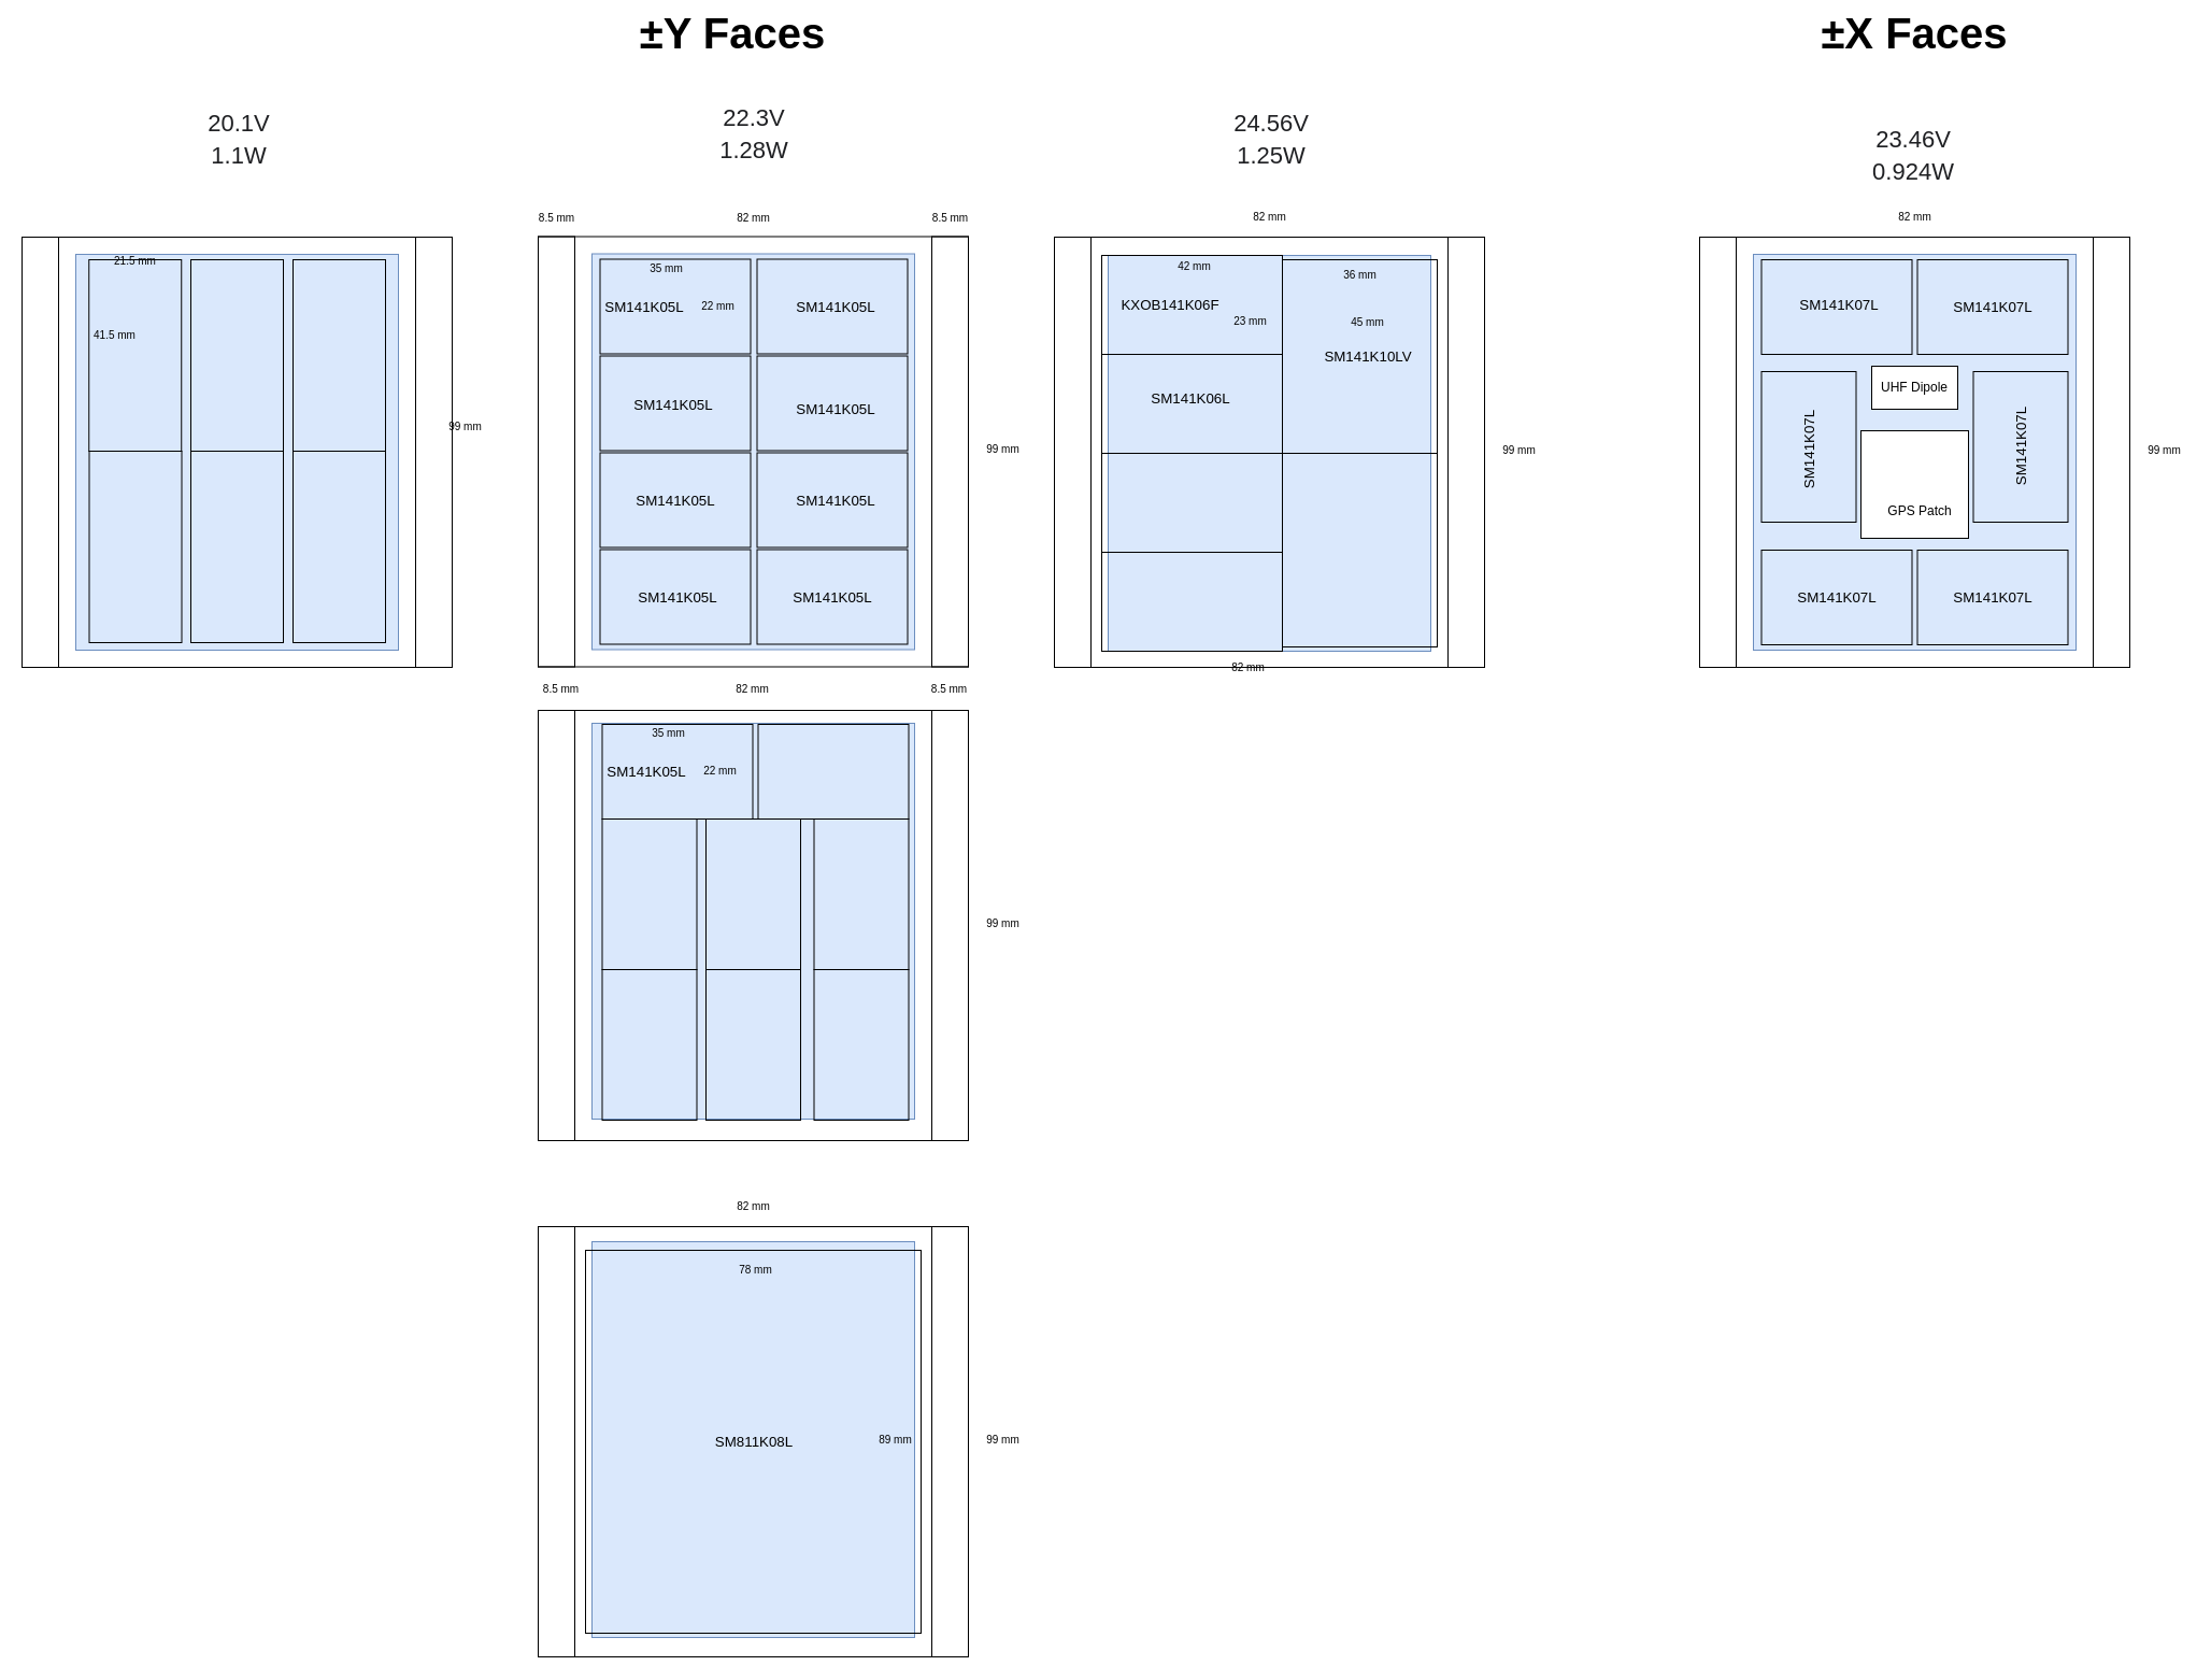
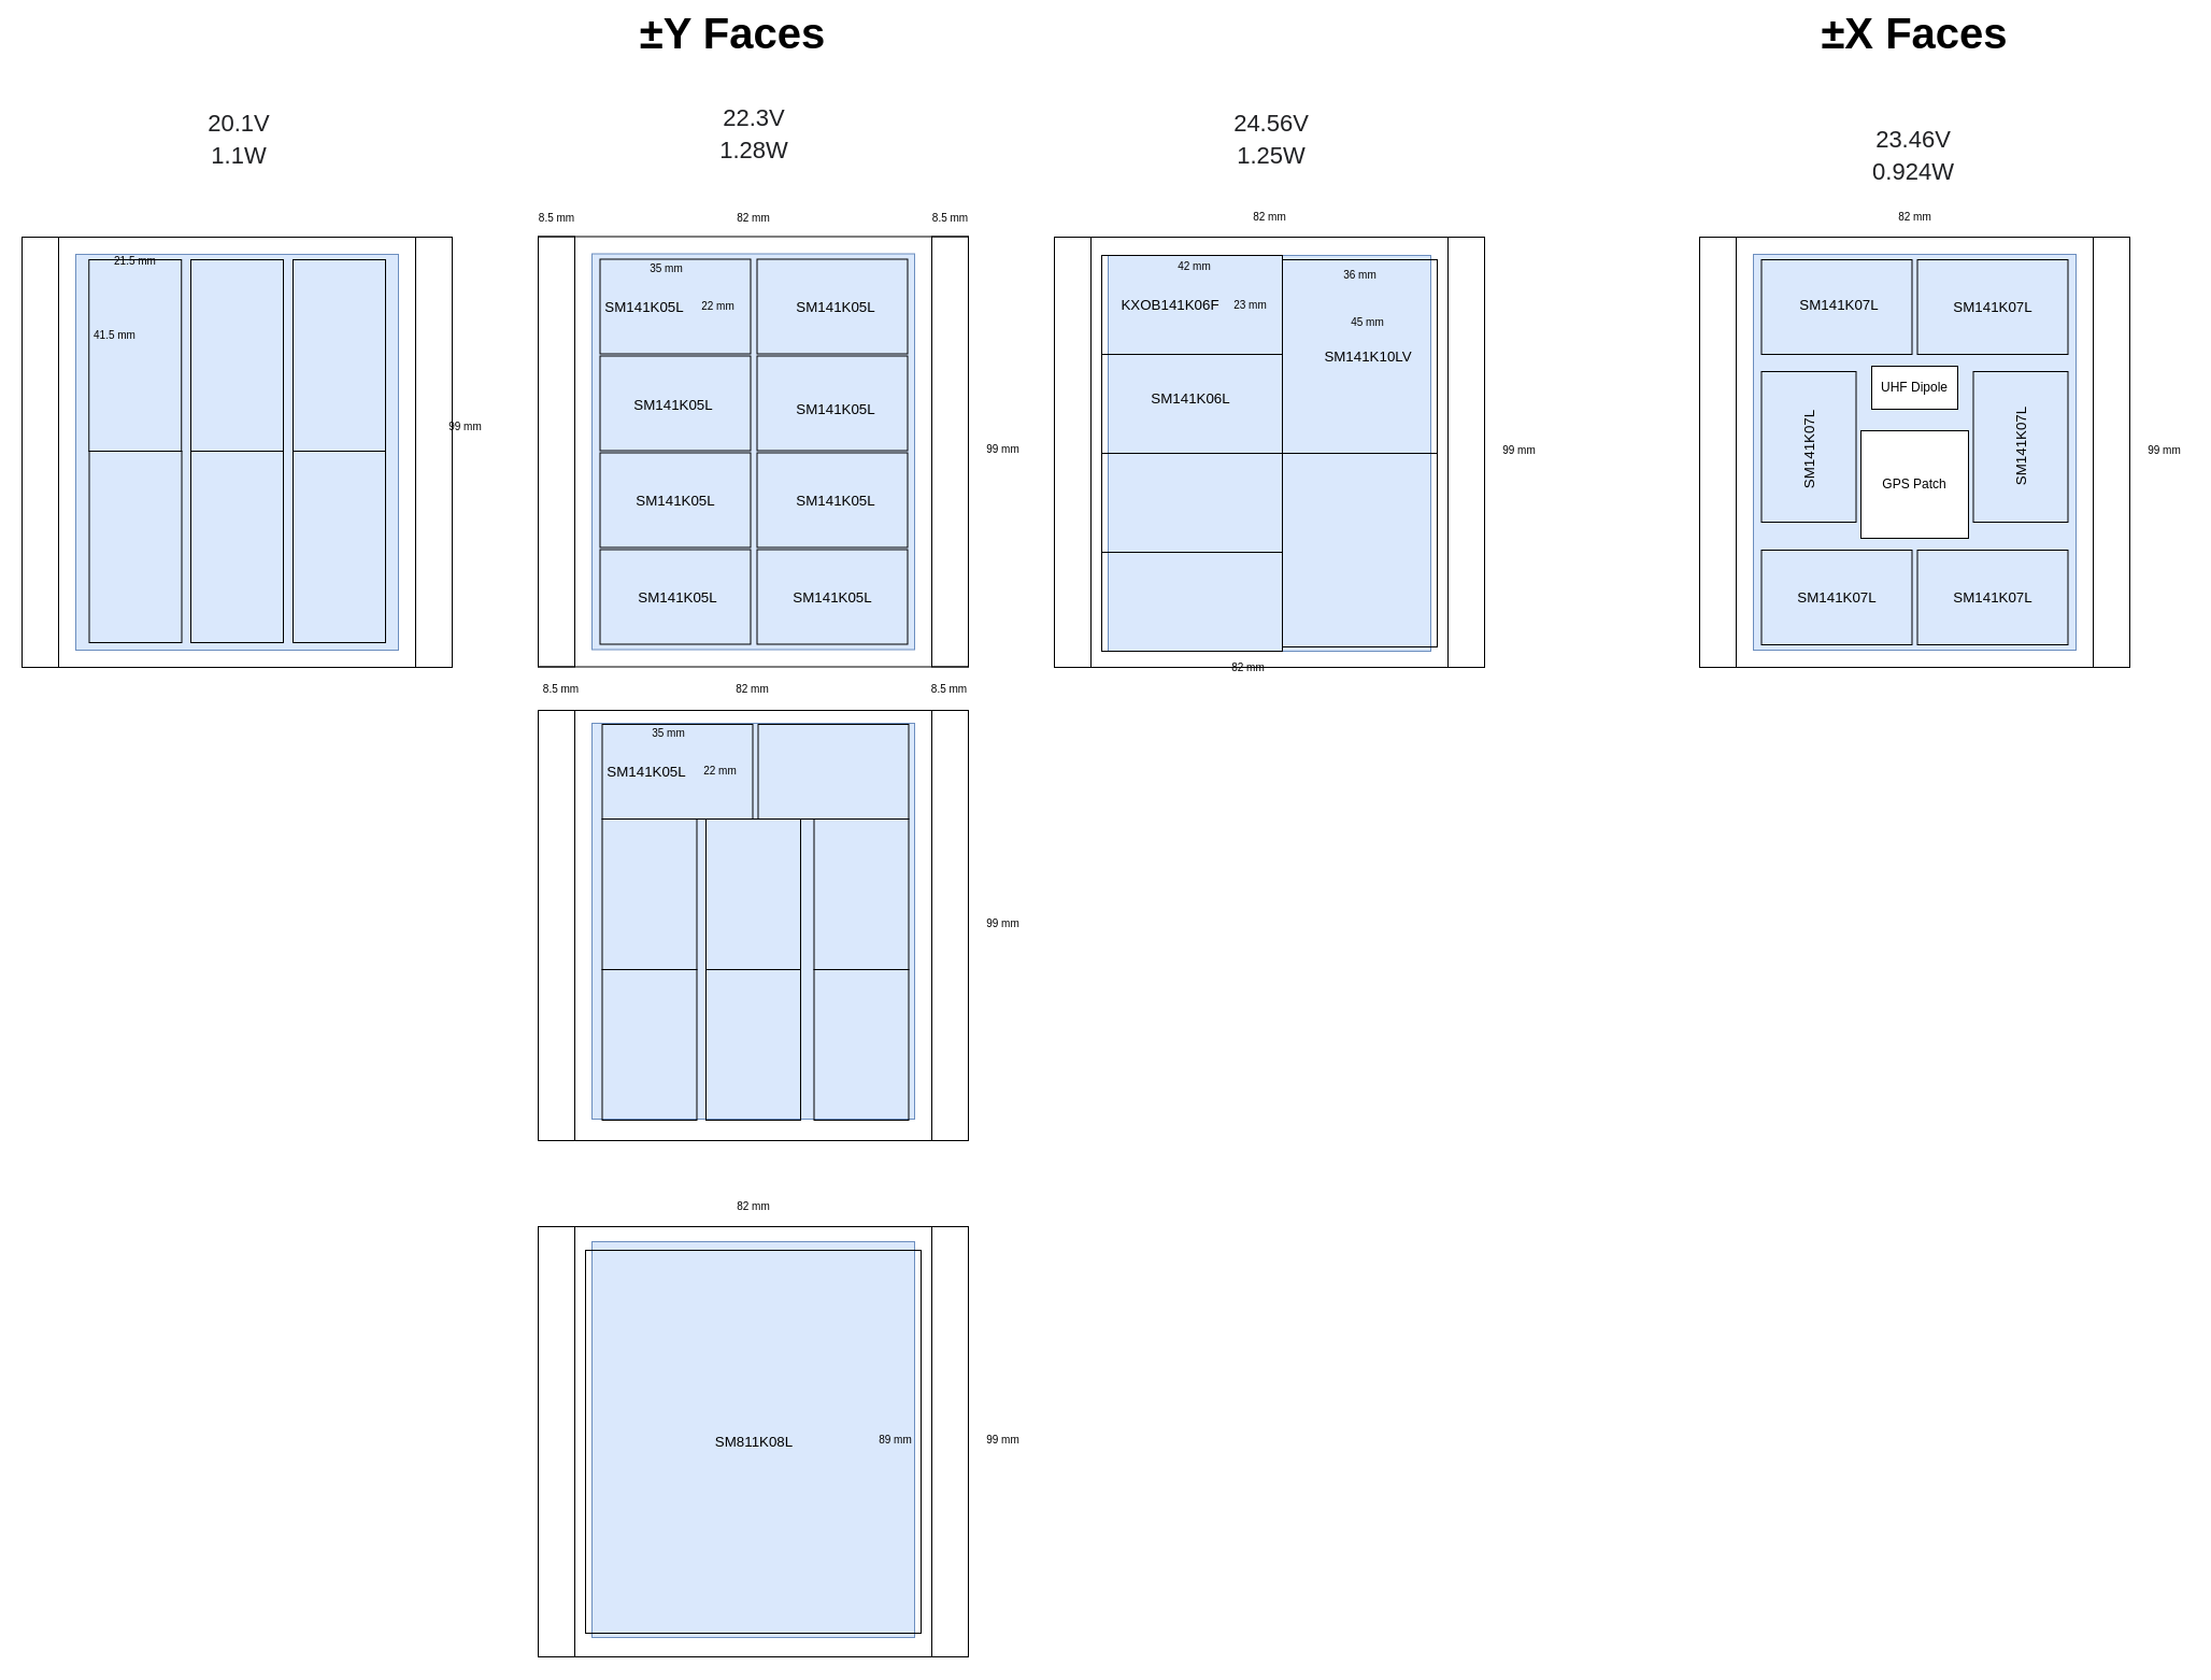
- <mxCell id="53" value="&lt;font style=&quot;font-size: 10px&quot;&gt;23 mm&lt;/font&gt;" style="text;html=1;strokeColor=none;fillColor=none;align=center;verticalAlign=middle;whiteSpace=wrap;rounded=0;fontSize=10;" parent="1" vertex="1"><mxGeometry x="1140.5" y="288" width="43" height="20" as="geometry" /></mxCell>
+ <mxCell id="53" value="&lt;font style=&quot;font-size: 10px&quot;&gt;23 mm&lt;/font&gt;" style="text;html=1;strokeColor=none;fillColor=none;align=center;verticalAlign=middle;whiteSpace=wrap;rounded=0;fontSize=10;" parent="1" vertex="1"><mxGeometry x="1140.5" y="273" width="43" height="20" as="geometry" /></mxCell>
- <mxCell id="106" value="GPS Patch" style="text;html=1;strokeColor=none;fillColor=none;align=center;verticalAlign=middle;whiteSpace=wrap;rounded=0;" parent="1" vertex="1"><mxGeometry x="1750" y="465" width="70" height="20" as="geometry" /></mxCell>
+ <mxCell id="106" value="GPS Patch" style="text;html=1;strokeColor=none;fillColor=none;align=center;verticalAlign=middle;whiteSpace=wrap;rounded=0;" parent="1" vertex="1"><mxGeometry x="1745" y="440" width="70" height="20" as="geometry" /></mxCell>
- <mxCell id="29" value="&lt;font style=&quot;font-size: 10px&quot;&gt;78 mm&lt;/font&gt;" style="text;html=1;strokeColor=none;fillColor=none;align=center;verticalAlign=middle;whiteSpace=wrap;rounded=0;fontSize=10;" parent="1" vertex="1"><mxGeometry x="680.5" y="1170" width="43" height="20" as="geometry" /></mxCell>
